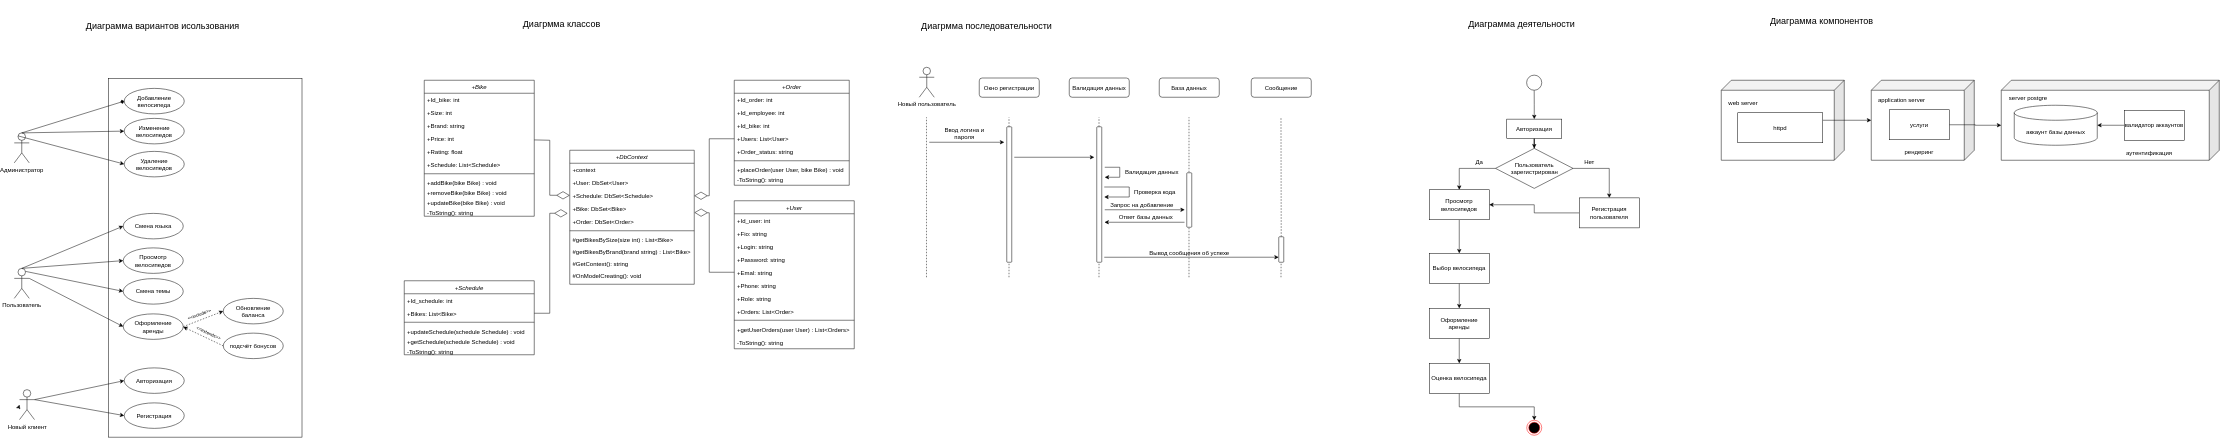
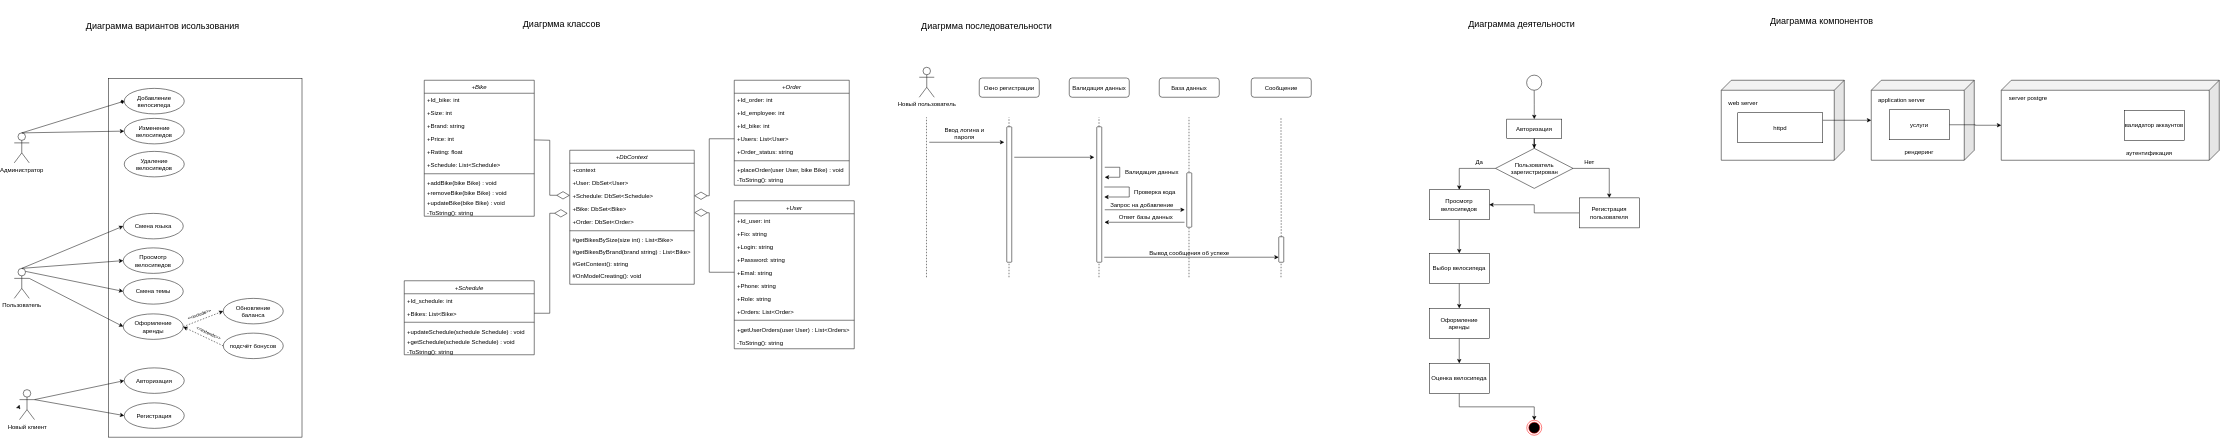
- <mxCell id="127" value="аккаунт базы данных" style="shape=cylinder3;whiteSpace=wrap;html=1;boundedLbl=1;backgroundOutline=1;size=15;" parent="1" vertex="1"><mxGeometry x="4020" y="210" width="166" height="80" as="geometry" /></mxCell>
- <mxCell id="130" style="edgeStyle=orthogonalEdgeStyle;rounded=0;orthogonalLoop=1;jettySize=auto;html=1;exitX=0;exitY=0.5;exitDx=0;exitDy=0;entryX=1;entryY=0.5;entryDx=0;entryDy=0;entryPerimeter=0;" parent="1" source="129" target="127" edge="1"><mxGeometry relative="1" as="geometry" /></mxCell>
- <mxCell id="115" value="" style="endArrow=classic;html=1;rounded=0;exitX=0.25;exitY=0.1;exitDx=0;exitDy=0;exitPerimeter=0;entryX=0;entryY=0.5;entryDx=0;entryDy=0;" parent="1" source="4" target="12" edge="1"><mxGeometry width="50" height="50" relative="1" as="geometry"><mxPoint x="573" y="172.25" as="sourcePoint" /><mxPoint x="653" y="161.25" as="targetPoint" /></mxGeometry></mxCell>
